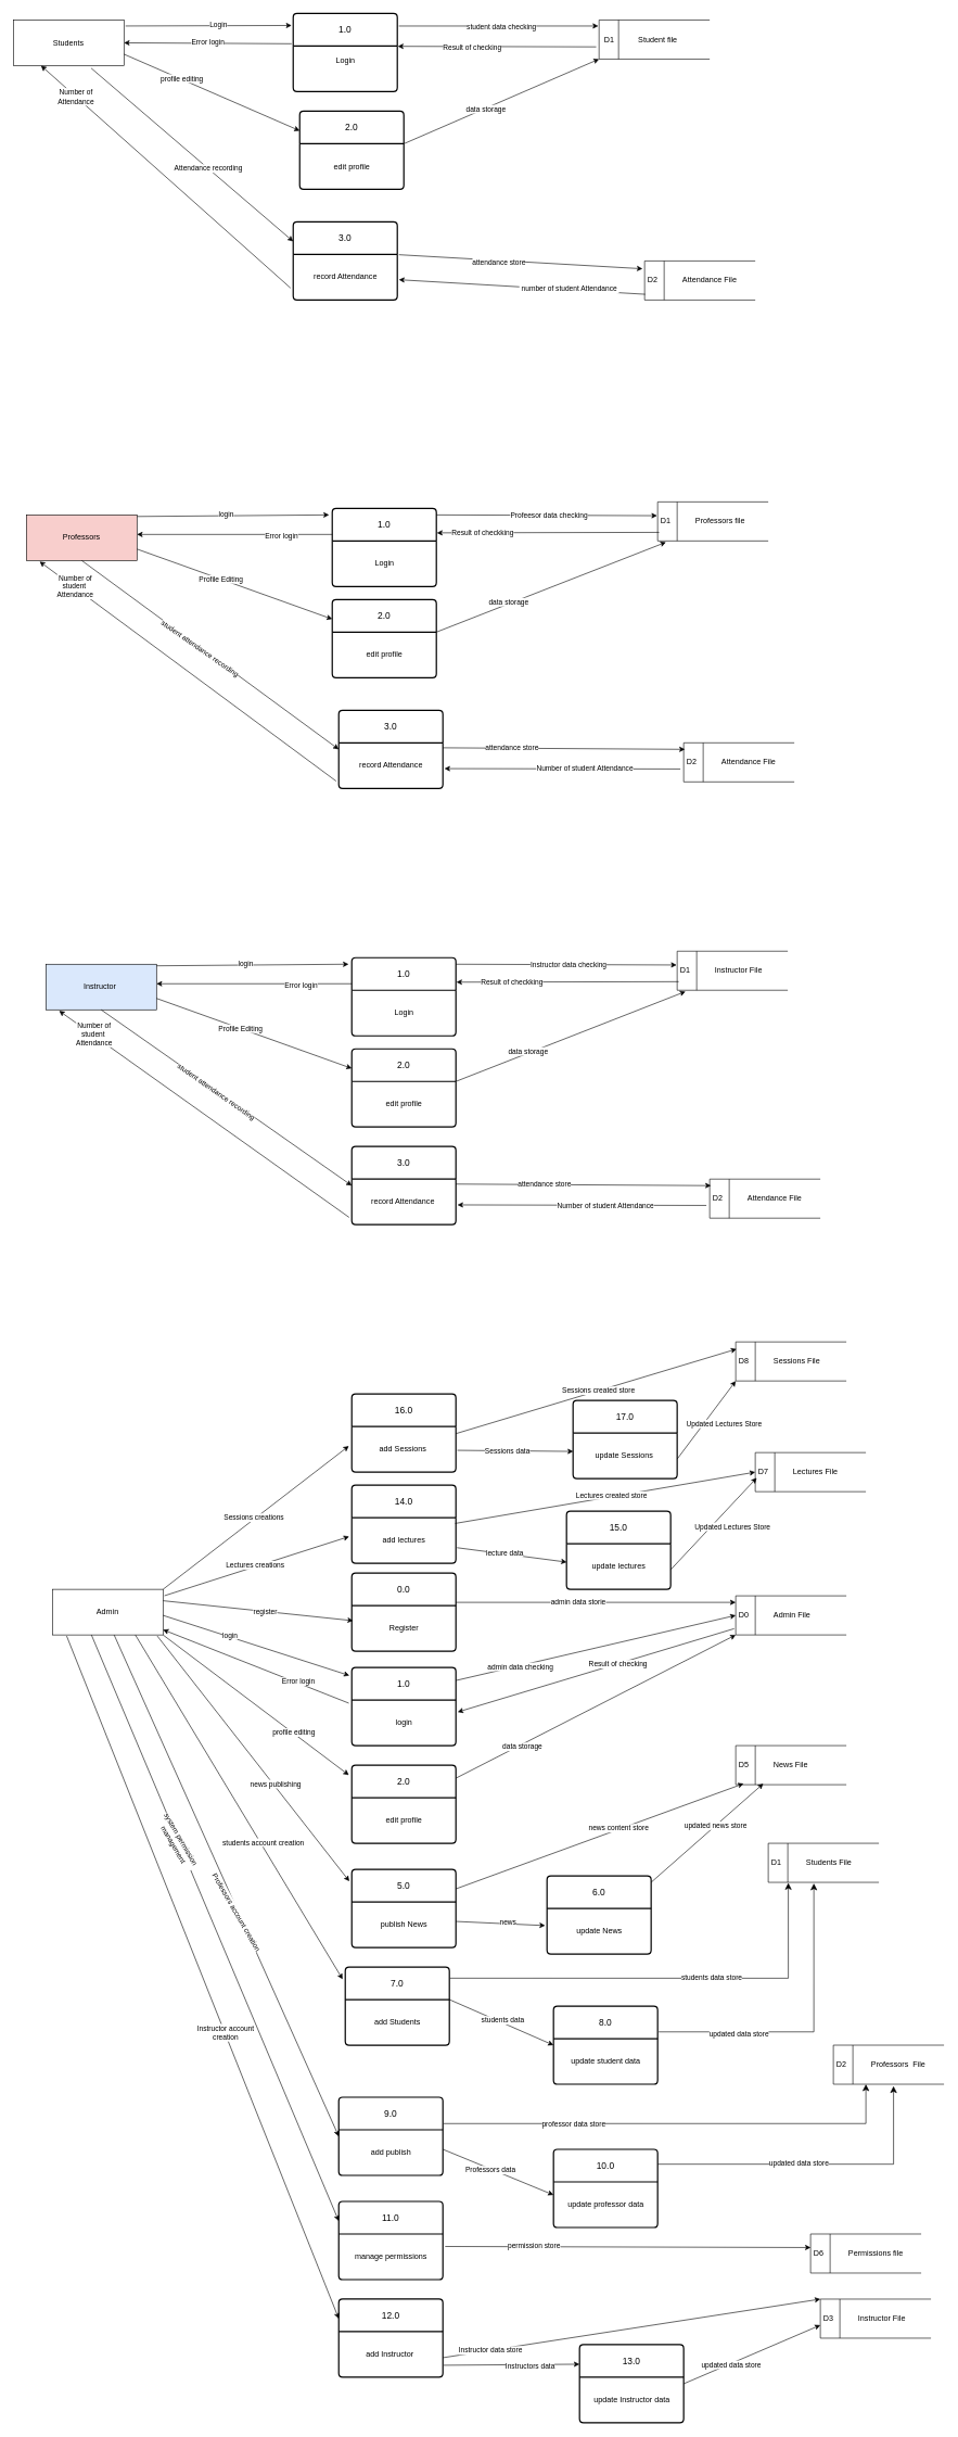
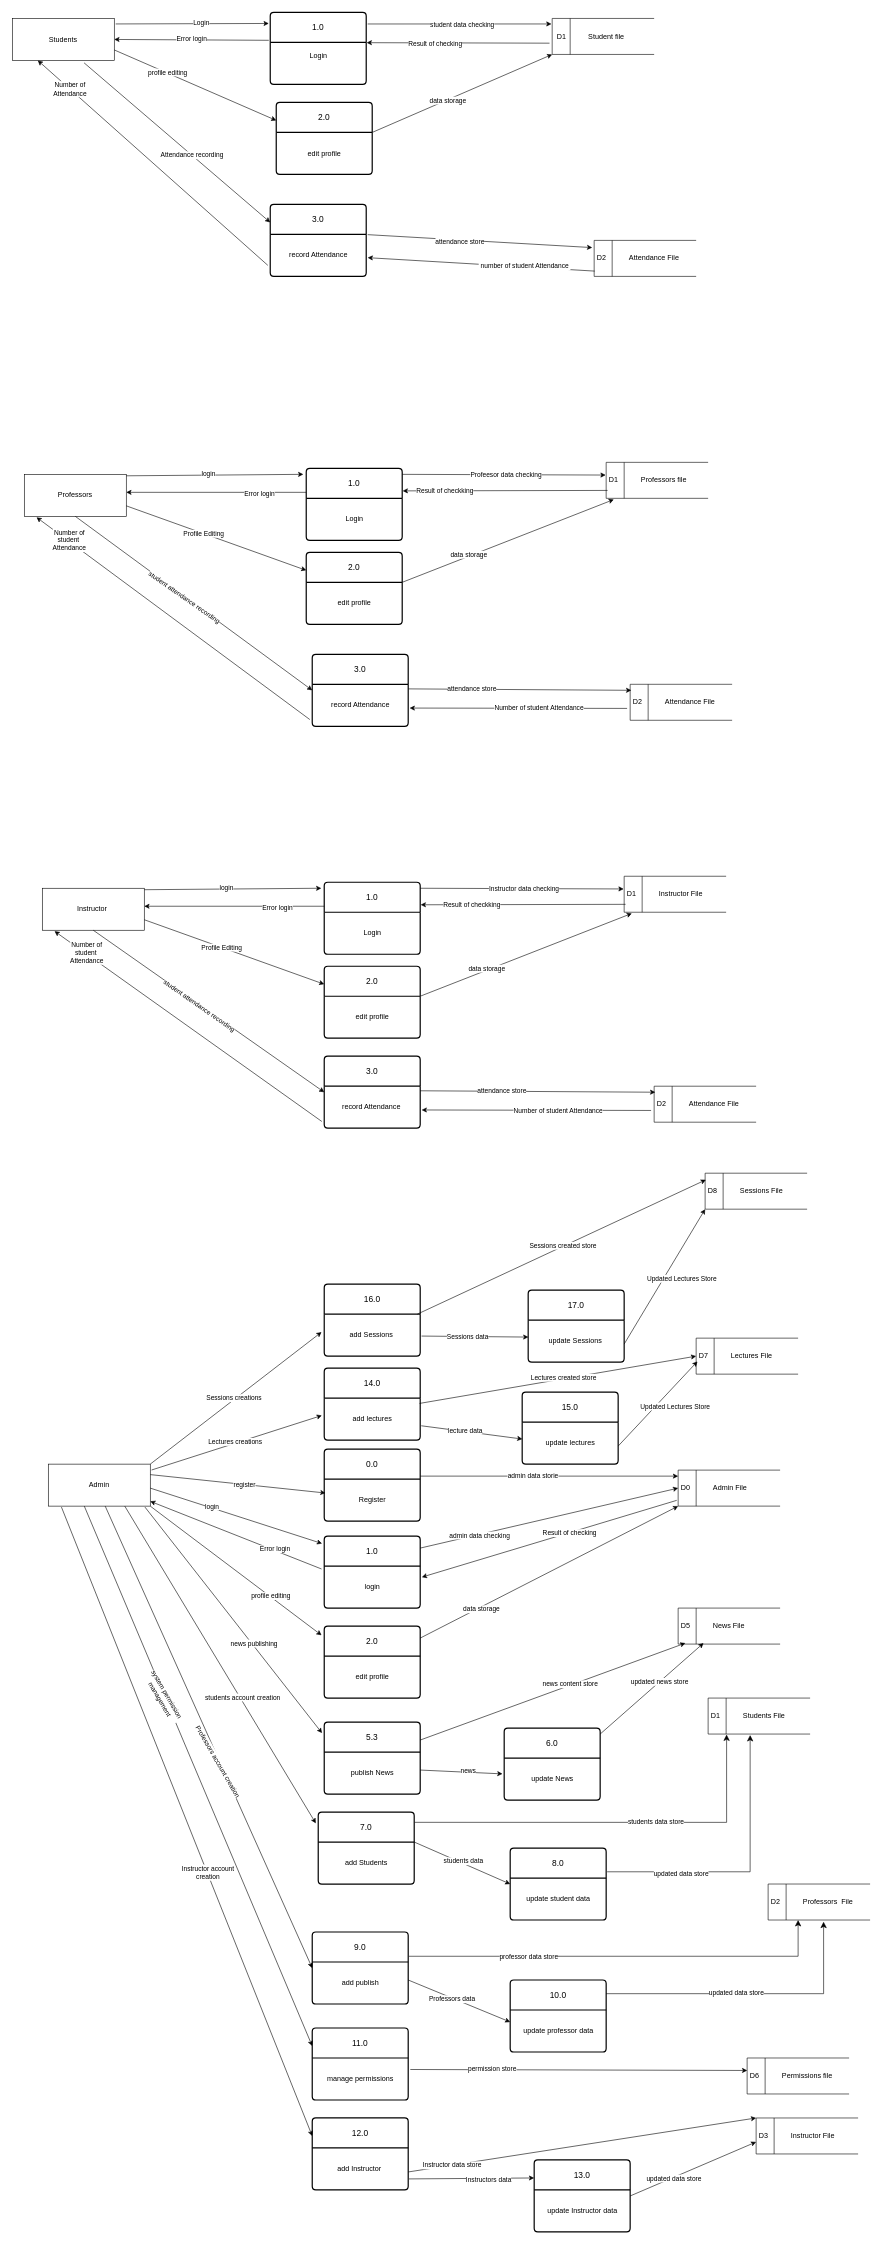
- <mxCell id="38" value="Professors" style="whiteSpace=wrap;html=1;align=center;fillColor=#f8cecc;" vertex="1" parent="1"><mxGeometry x="40" y="790" width="170" height="70" as="geometry" /></mxCell>
+ <mxCell id="38" value="Professors" style="whiteSpace=wrap;html=1;align=center;" vertex="1" parent="1"><mxGeometry x="40" y="790" width="170" height="70" as="geometry" /></mxCell>
- <mxCell id="67" value="Instructor&amp;nbsp;" style="whiteSpace=wrap;html=1;align=center;fillColor=#dae8fc;" vertex="1" parent="1"><mxGeometry x="70" y="1480" width="170" height="70" as="geometry" /></mxCell>
+ <mxCell id="67" value="Instructor&amp;nbsp;" style="whiteSpace=wrap;html=1;align=center;" vertex="1" parent="1"><mxGeometry x="70" y="1480" width="170" height="70" as="geometry" /></mxCell>
- <mxCell id="183" value="D8&lt;span style=&quot;white-space: pre;&quot;&gt;&#09;&lt;/span&gt;&lt;span style=&quot;white-space: pre;&quot;&gt;&#09;&lt;/span&gt;Sessions&amp;nbsp;File" style="html=1;dashed=0;whiteSpace=wrap;shape=mxgraph.dfd.dataStoreID;align=left;spacingLeft=3;points=[[0,0],[0.5,0],[1,0],[0,0.5],[1,0.5],[0,1],[0.5,1],[1,1]];" vertex="1" parent="1"><mxGeometry x="1130" y="2060" width="170" height="60" as="geometry" /></mxCell>
+ <mxCell id="183" value="D8&lt;span style=&quot;white-space: pre;&quot;&gt;&#09;&lt;/span&gt;&lt;span style=&quot;white-space: pre;&quot;&gt;&#09;&lt;/span&gt;Sessions&amp;nbsp;File" style="html=1;dashed=0;whiteSpace=wrap;shape=mxgraph.dfd.dataStoreID;align=left;spacingLeft=3;points=[[0,0],[0.5,0],[1,0],[0,0.5],[1,0.5],[0,1],[0.5,1],[1,1]];" vertex="1" parent="1"><mxGeometry x="1175" y="1955" width="170" height="60" as="geometry" /></mxCell>
- <mxCell id="107" value="5.0" style="swimlane;childLayout=stackLayout;horizontal=1;startSize=50;horizontalStack=0;rounded=1;fontSize=14;fontStyle=0;strokeWidth=2;resizeParent=0;resizeLast=1;shadow=0;dashed=0;align=center;arcSize=4;whiteSpace=wrap;html=1;" vertex="1" parent="1"><mxGeometry x="540" y="2870" width="160" height="120" as="geometry" /></mxCell>
+ <mxCell id="107" value="5.3" style="swimlane;childLayout=stackLayout;horizontal=1;startSize=50;horizontalStack=0;rounded=1;fontSize=14;fontStyle=0;strokeWidth=2;resizeParent=0;resizeLast=1;shadow=0;dashed=0;align=center;arcSize=4;whiteSpace=wrap;html=1;" vertex="1" parent="1"><mxGeometry x="540" y="2870" width="160" height="120" as="geometry" /></mxCell>
